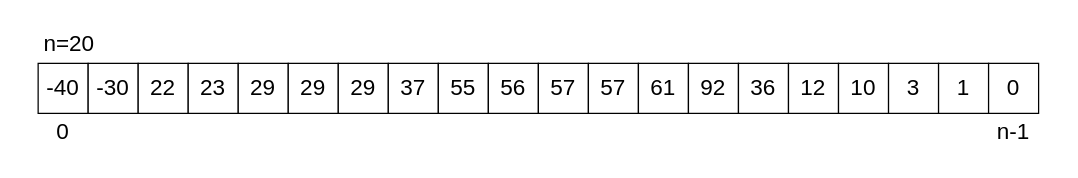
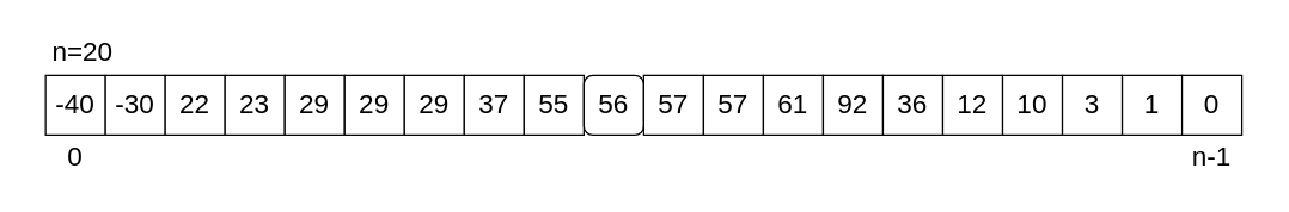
- <mxCell id="11" value="&lt;font style=&quot;font-size: 18px&quot;&gt;56&lt;/font&gt;" style="rounded=0;whiteSpace=wrap;html=1;" vertex="1" parent="1"><mxGeometry x="390" y="50" width="40" height="40" as="geometry" /></mxCell>
+ <mxCell id="11" value="&lt;font style=&quot;font-size: 18px&quot;&gt;56&lt;/font&gt;" style="whiteSpace=wrap;html=1;rounded=1;" vertex="1" parent="1"><mxGeometry x="390" y="50" width="40" height="40" as="geometry" /></mxCell>
